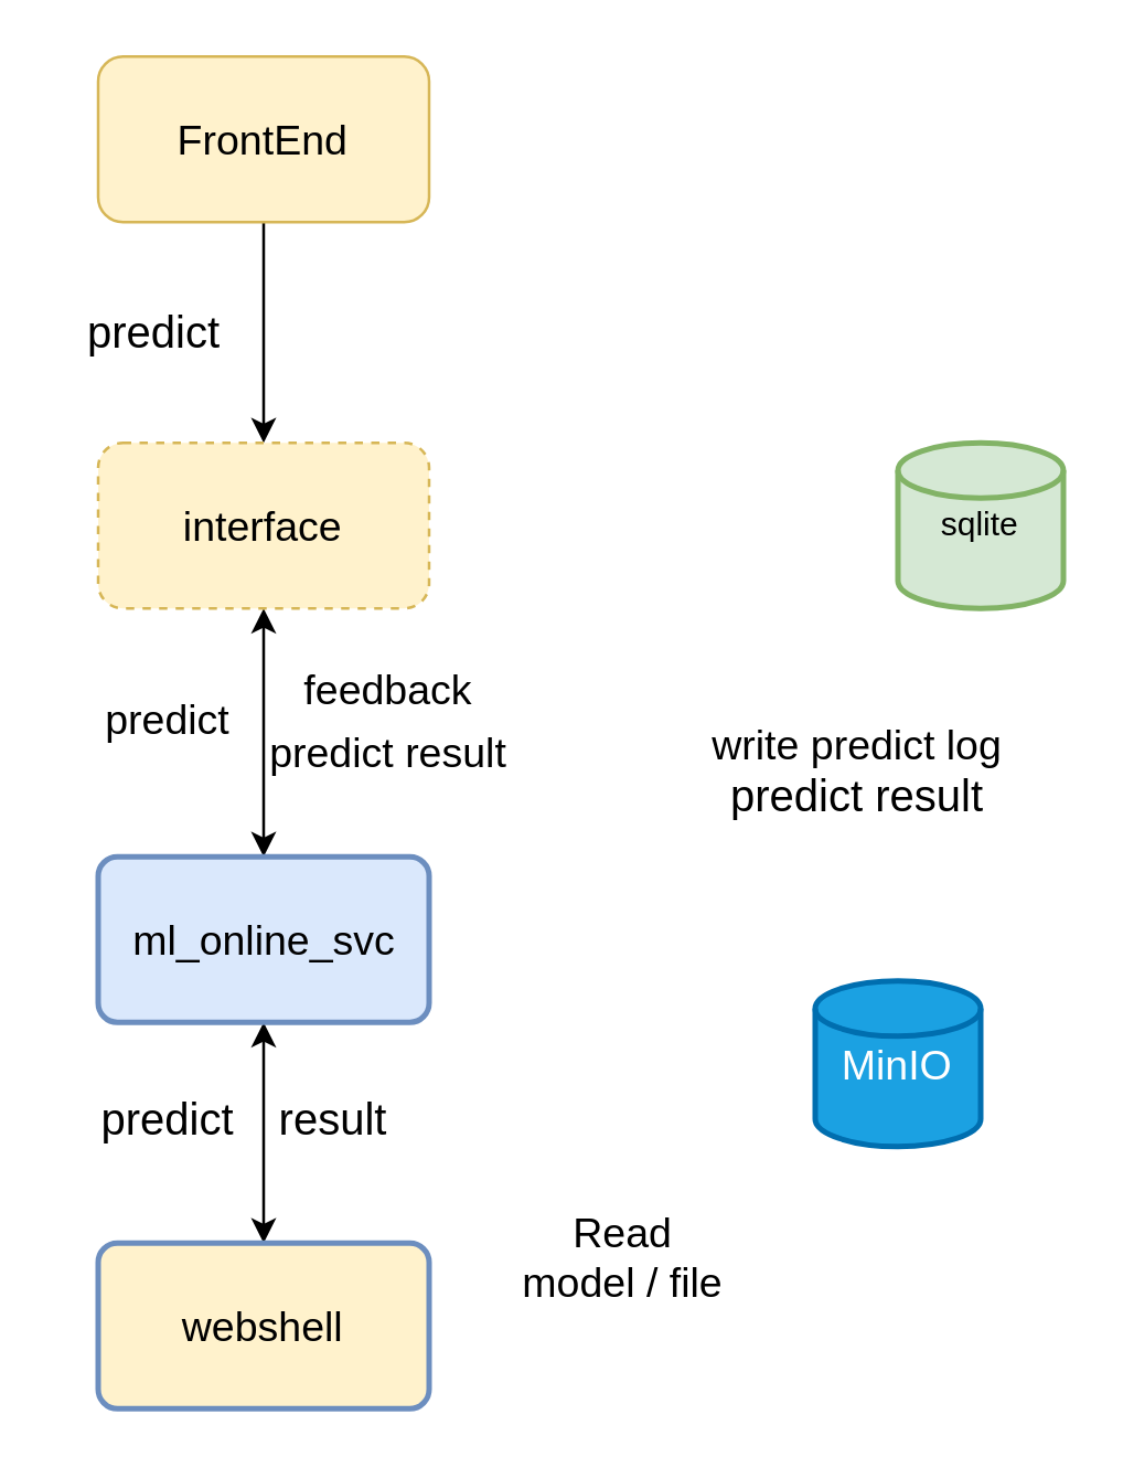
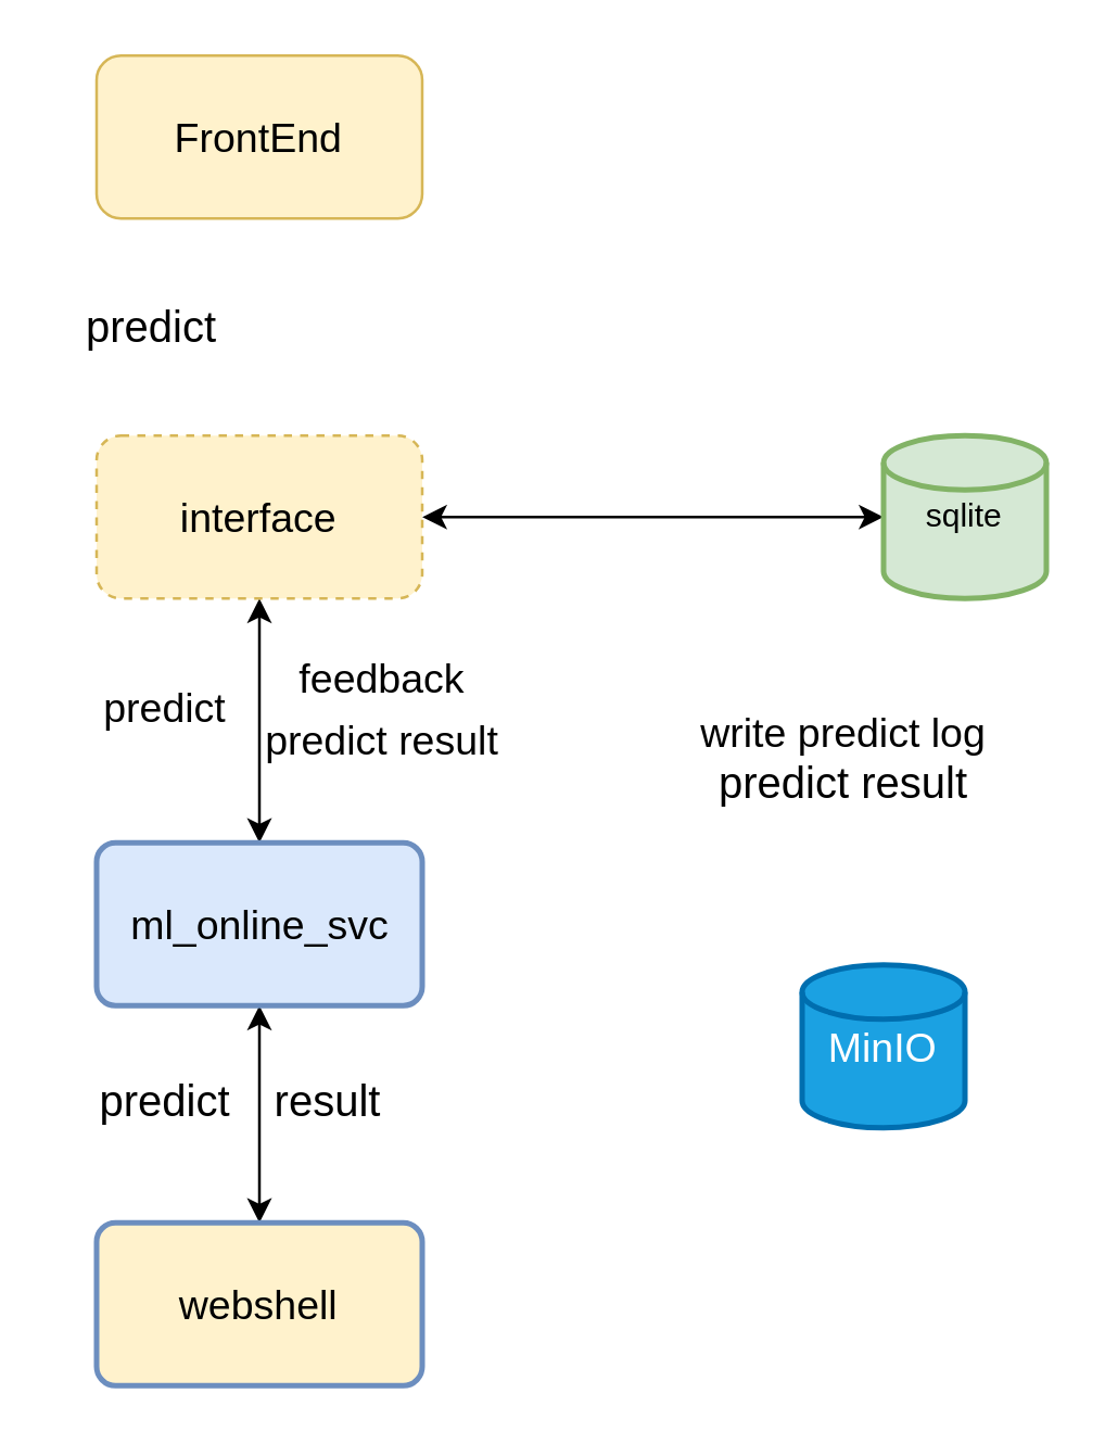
- <mxCell id="2" value="" style="edgeStyle=orthogonalEdgeStyle;rounded=0;orthogonalLoop=1;jettySize=auto;html=1;" parent="1" source="3" target="6" edge="1"><mxGeometry relative="1" as="geometry" /></mxCell>
+ <mxCell id="4" value="" style="edgeStyle=orthogonalEdgeStyle;rounded=0;orthogonalLoop=1;jettySize=auto;html=1;startArrow=classic;startFill=1;" parent="1" source="6" target="7" edge="1"><mxGeometry relative="1" as="geometry" /></mxCell>
- <mxCell id="15" value="Read&lt;br&gt;model / file" style="text;html=1;align=center;verticalAlign=middle;resizable=0;points=[];autosize=1;strokeColor=none;fillColor=none;fontSize=15;" parent="1" vertex="1"><mxGeometry x="175" y="430" width="100" height="50" as="geometry" /></mxCell>
